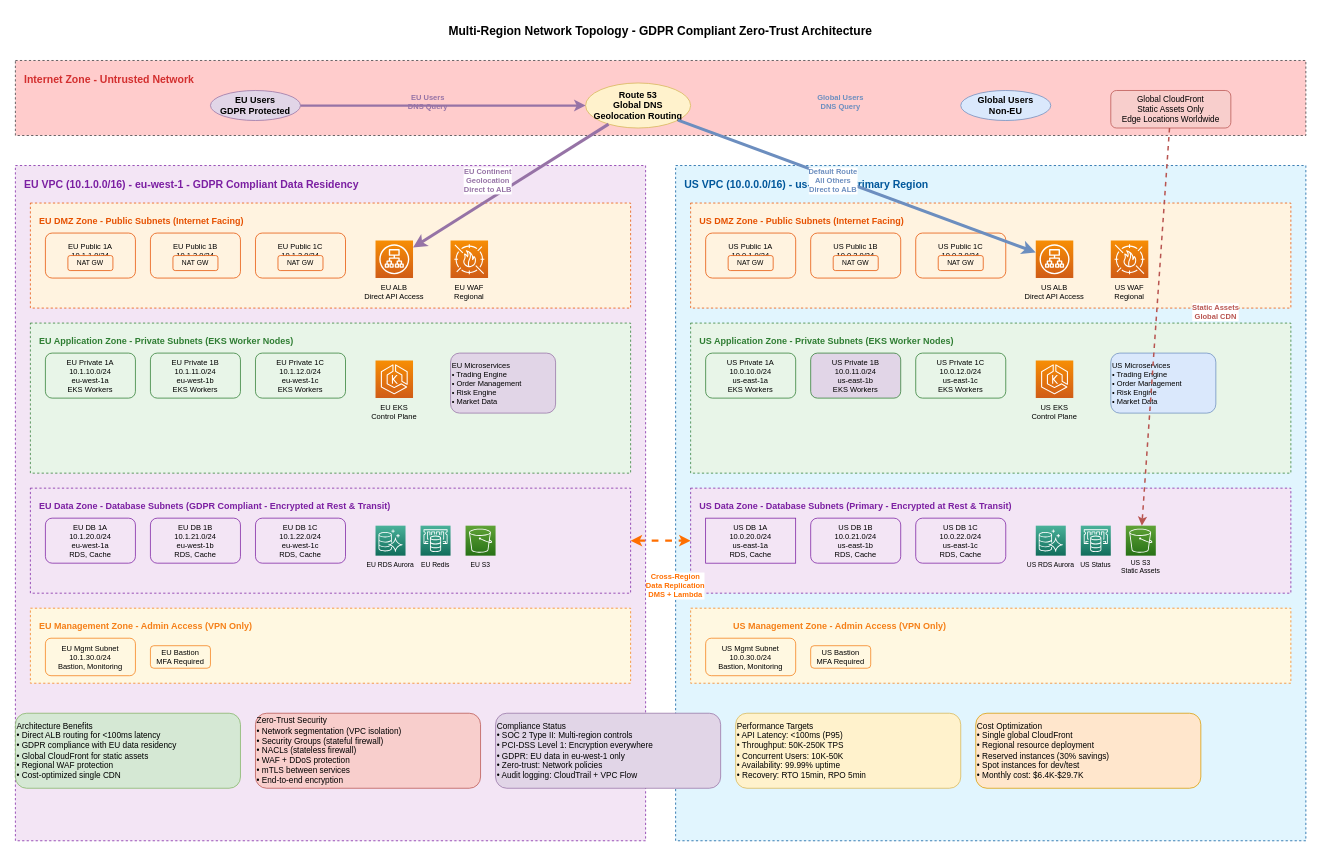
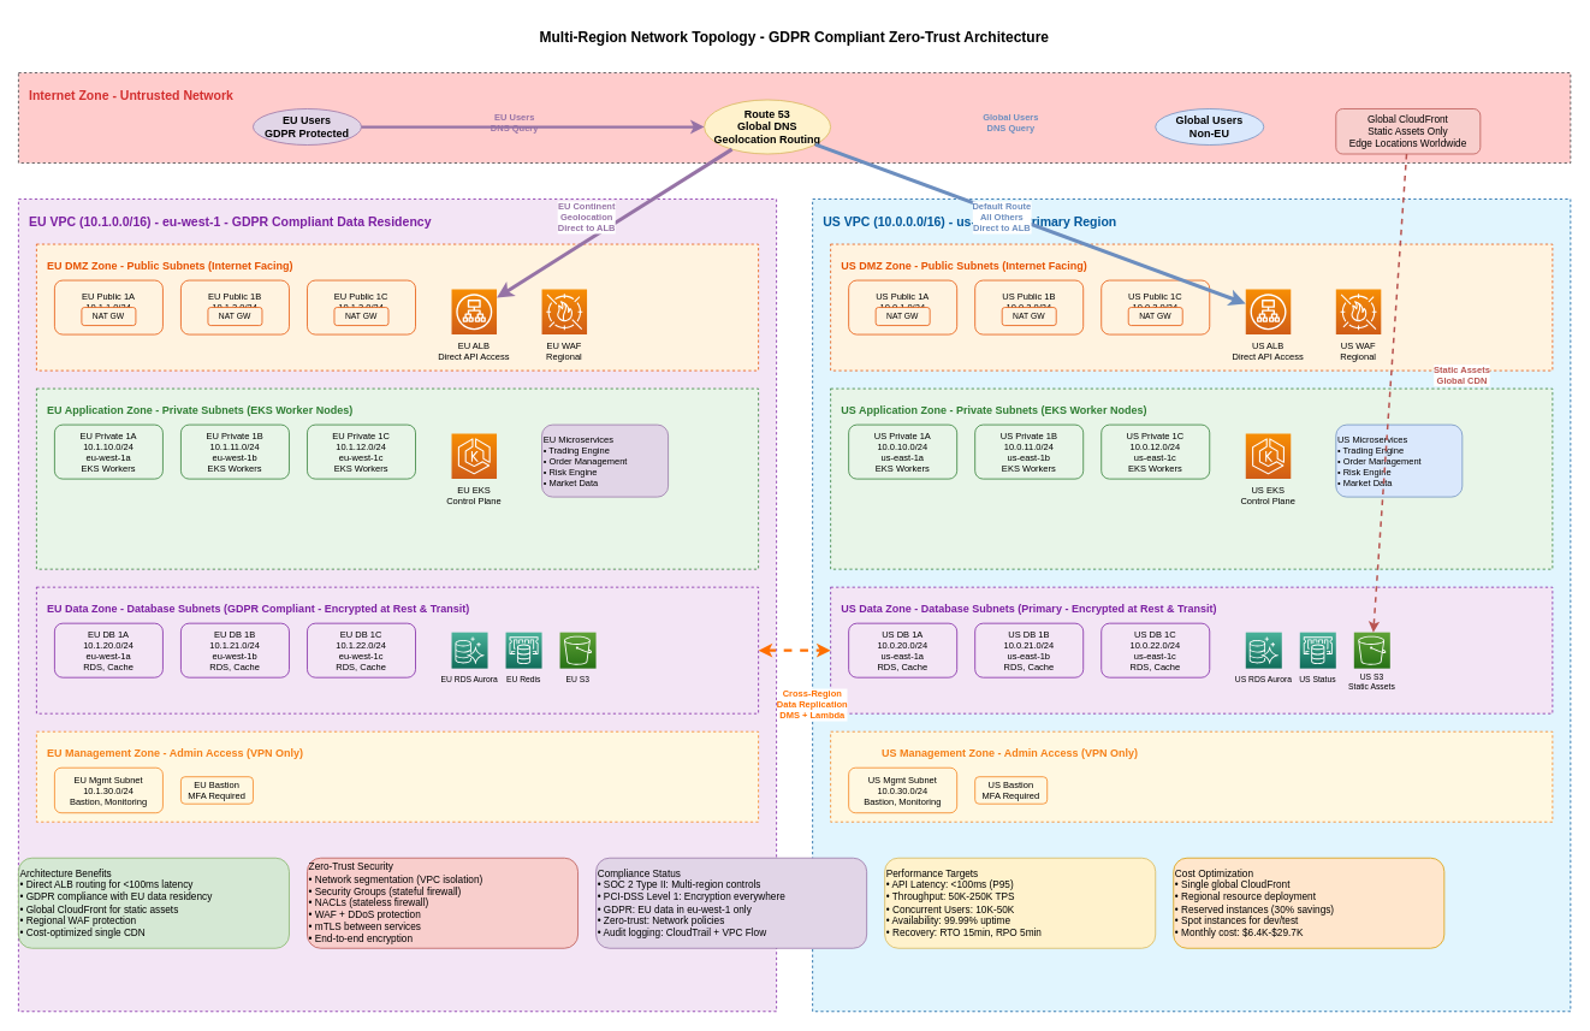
- <mxCell id="63" value="US Private 1B&#10;10.0.11.0/24&#10;us-east-1b&#10;EKS Workers" style="rounded=1;whiteSpace=wrap;html=1;fillColor=#e1d5e7;strokeColor=#2e7d32;fontSize=10;" vertex="1" parent="1"><mxGeometry x="1080" y="470" width="120" height="60" as="geometry" /></mxCell>
+ <mxCell id="63" value="US Private 1B&#10;10.0.11.0/24&#10;us-east-1b&#10;EKS Workers" style="rounded=1;whiteSpace=wrap;html=1;fillColor=#e8f5e8;strokeColor=#2e7d32;fontSize=10;" vertex="1" parent="1"><mxGeometry x="1080" y="470" width="120" height="60" as="geometry" /></mxCell>
- <mxCell id="70" value="US DB 1A&#10;10.0.20.0/24&#10;us-east-1a&#10;RDS, Cache" style="whiteSpace=wrap;html=1;fillColor=#f3e5f5;strokeColor=#7b1fa2;fontSize=10;rounded=0;" vertex="1" parent="1"><mxGeometry x="940" y="690" width="120" height="60" as="geometry" /></mxCell>
+ <mxCell id="70" value="US DB 1A&#10;10.0.20.0/24&#10;us-east-1a&#10;RDS, Cache" style="rounded=1;whiteSpace=wrap;html=1;fillColor=#f3e5f5;strokeColor=#7b1fa2;fontSize=10;" vertex="1" parent="1"><mxGeometry x="940" y="690" width="120" height="60" as="geometry" /></mxCell>
